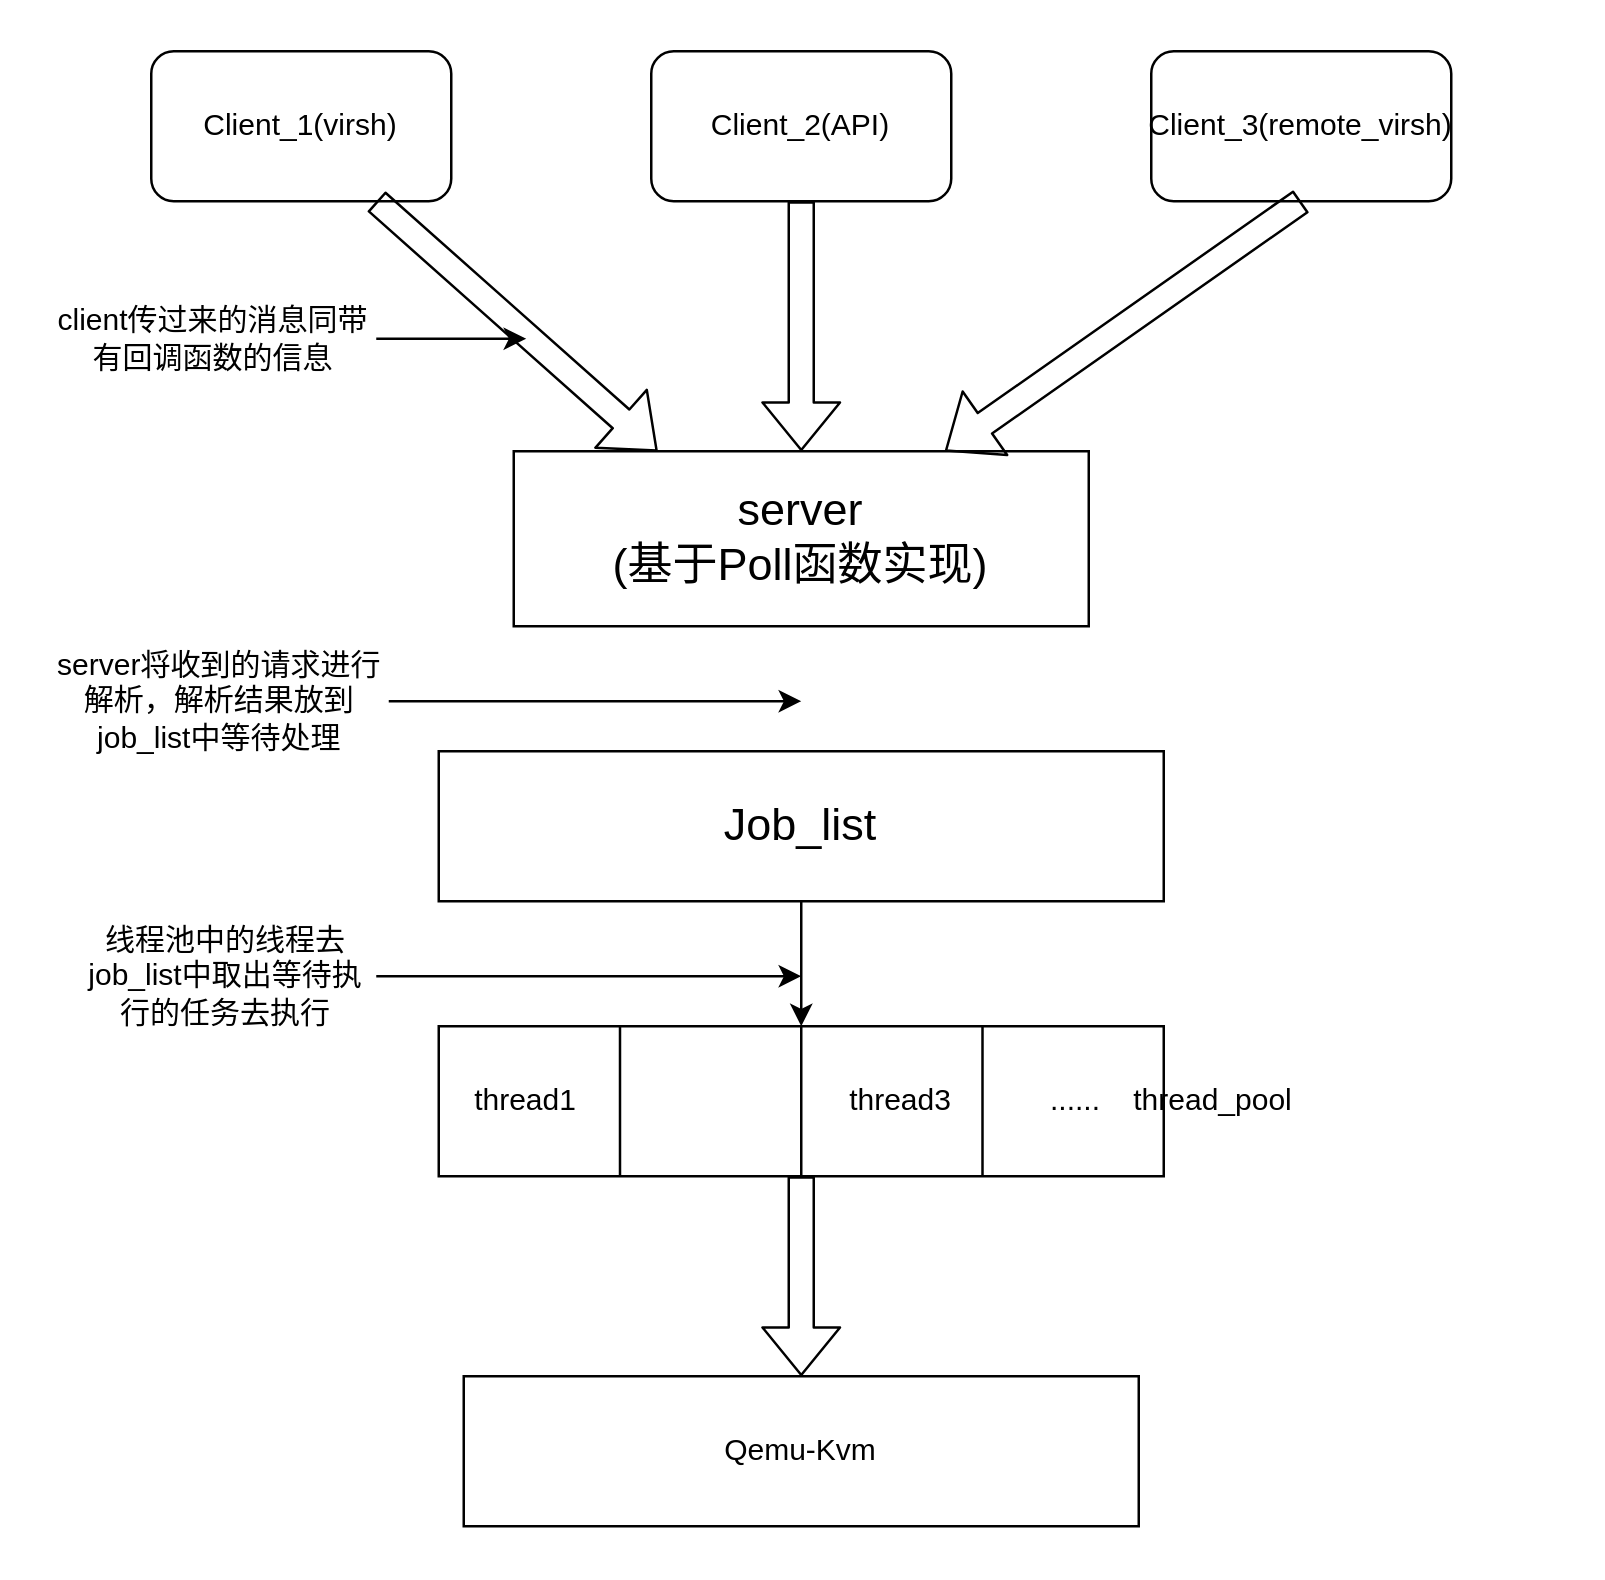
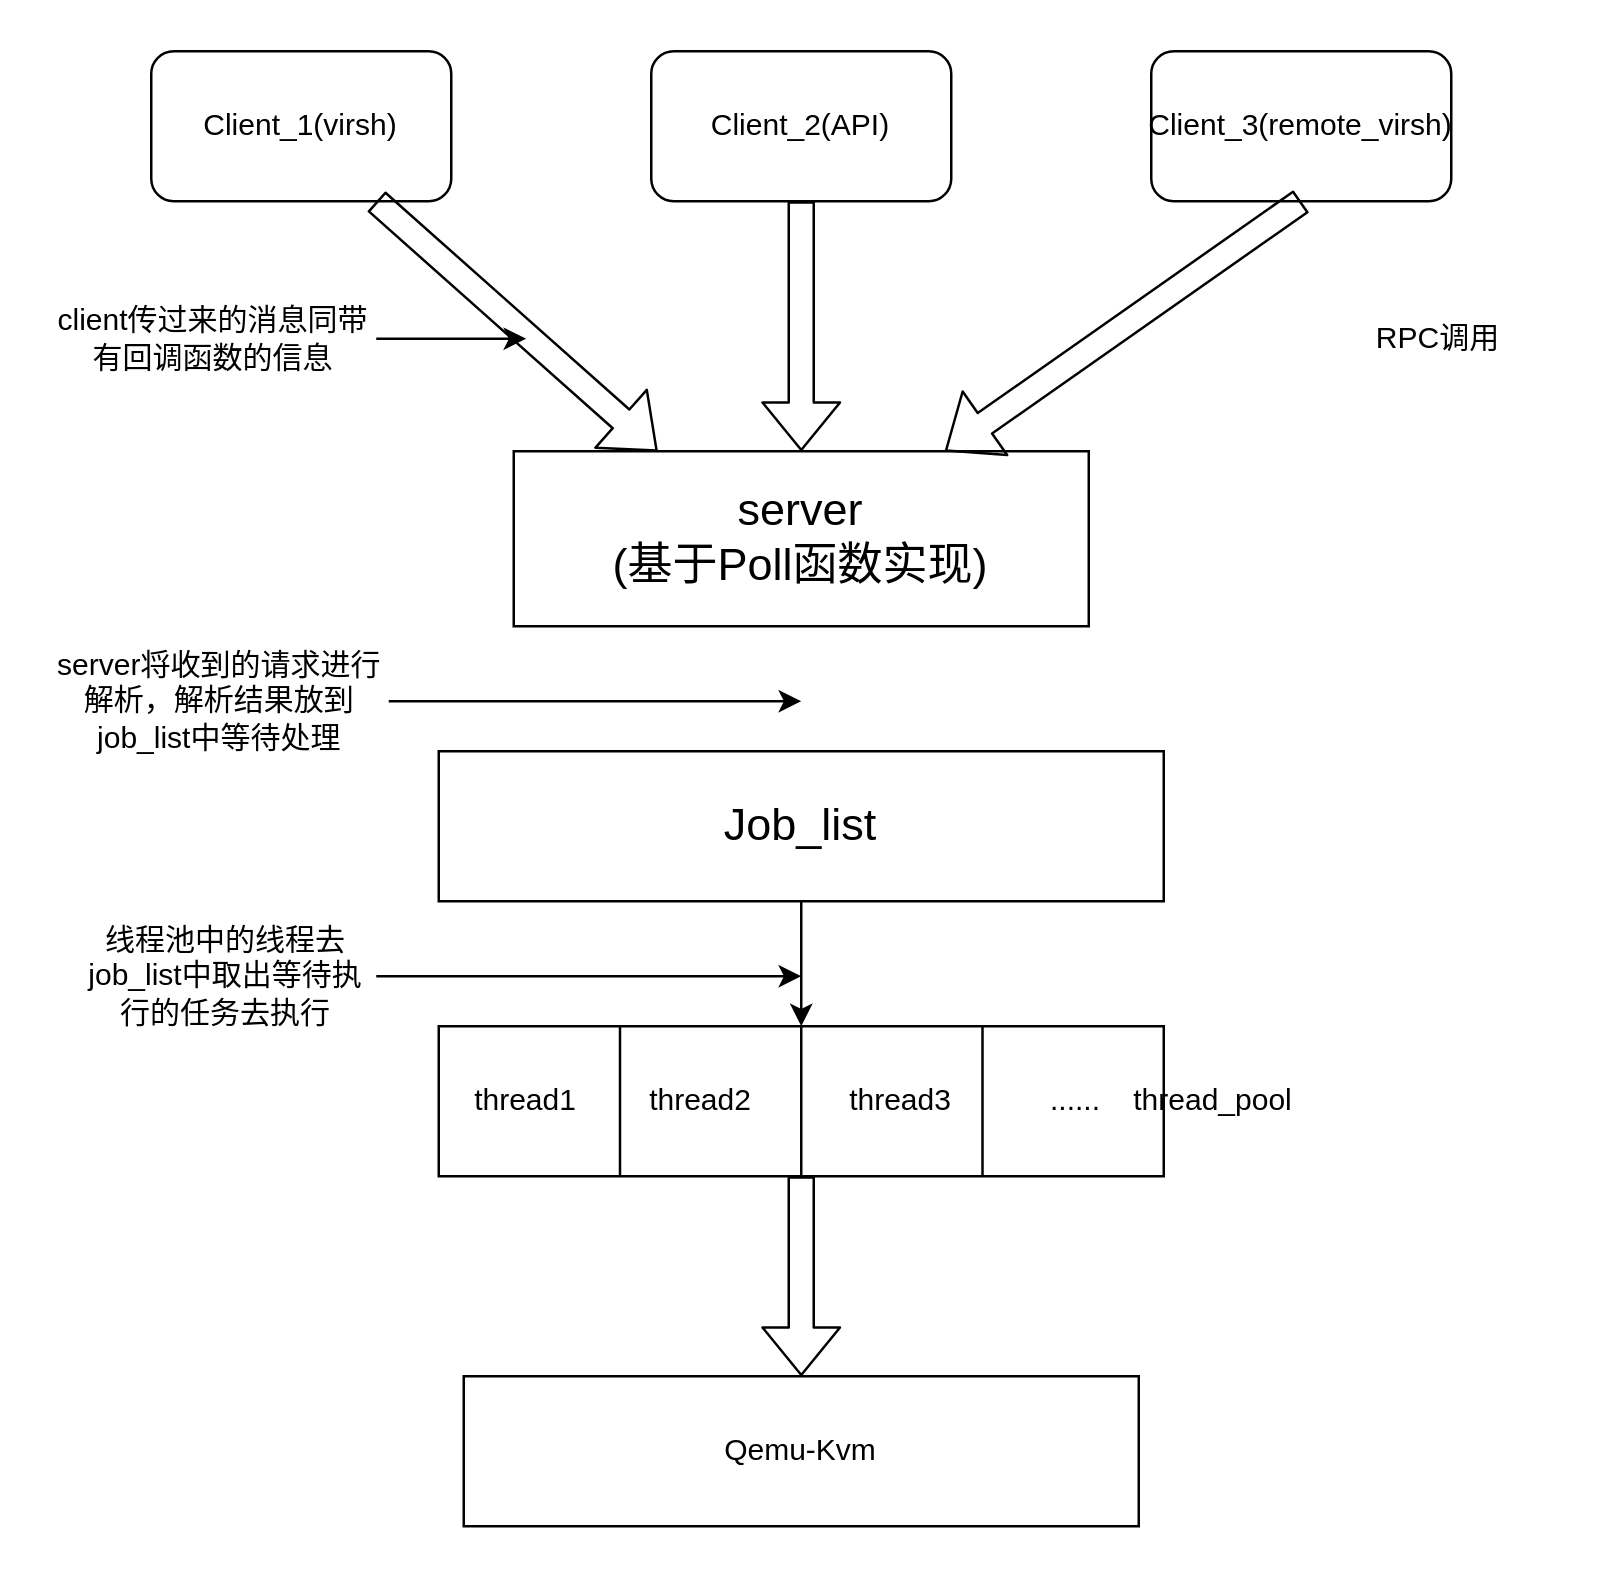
+ <mxCell id="9" value="RPC调用" style="text;html=1;strokeColor=none;fillColor=none;align=center;verticalAlign=middle;whiteSpace=wrap;rounded=0;" vertex="1" parent="1"><mxGeometry x="530" y="120" width="90" height="30" as="geometry" /></mxCell>
+ <mxCell id="22" value="thread2" style="text;html=1;strokeColor=none;fillColor=none;align=center;verticalAlign=middle;whiteSpace=wrap;rounded=0;" vertex="1" parent="1"><mxGeometry x="260" y="430" width="40" height="20" as="geometry" /></mxCell>
